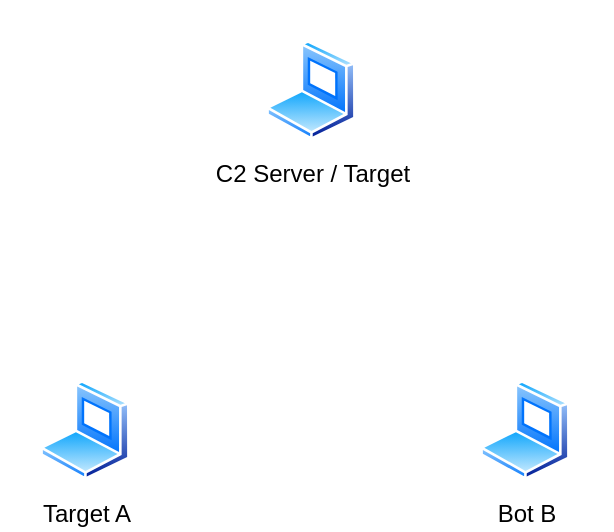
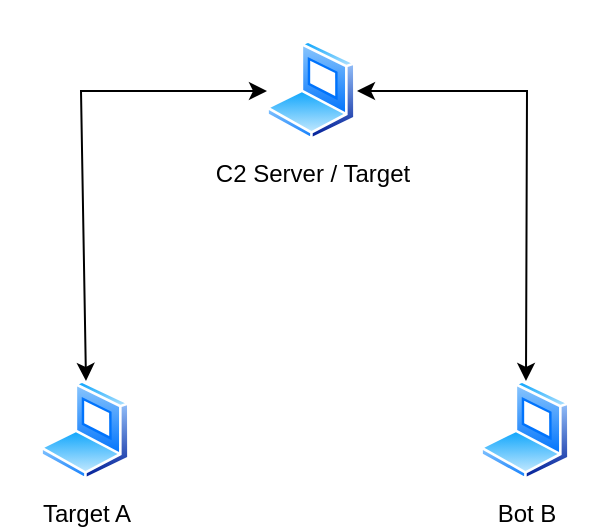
+ <mxCell id="5" value="" style="endArrow=classic;startArrow=classic;html=1;rounded=0;exitX=0.5;exitY=0;exitDx=0;exitDy=0;entryX=0;entryY=0.5;entryDx=0;entryDy=0;" edge="1" parent="1" source="3" target="4"><mxGeometry width="50" height="50" relative="1" as="geometry"><mxPoint x="90" y="110" as="sourcePoint" /><mxPoint x="140" y="60" as="targetPoint" /><Array as="points"><mxPoint x="40" y="45" /></Array></mxGeometry></mxCell>
+ <mxCell id="6" value="" style="endArrow=classic;startArrow=classic;html=1;rounded=0;exitX=0.5;exitY=0;exitDx=0;exitDy=0;entryX=1;entryY=0.5;entryDx=0;entryDy=0;" edge="1" parent="1" source="2" target="4"><mxGeometry width="50" height="50" relative="1" as="geometry"><mxPoint x="260" y="150" as="sourcePoint" /><mxPoint x="310" y="100" as="targetPoint" /><Array as="points"><mxPoint x="263" y="45" /></Array></mxGeometry></mxCell>
